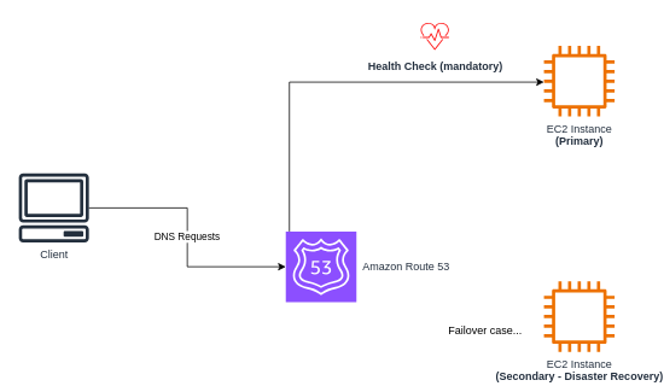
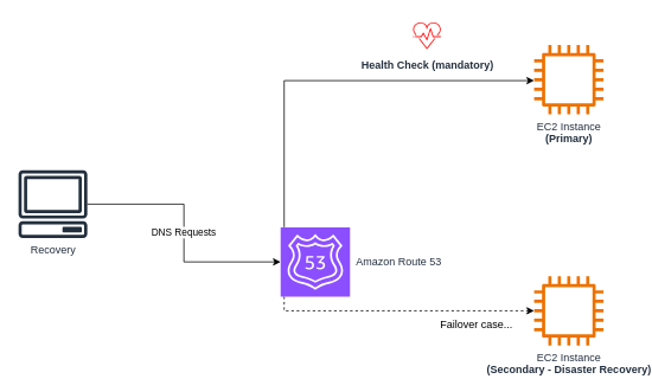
- <mxCell id="2" value="Client&lt;br&gt;" style="sketch=0;outlineConnect=0;fontColor=#232F3E;gradientColor=none;fillColor=#232F3D;strokeColor=none;dashed=0;verticalLabelPosition=bottom;verticalAlign=top;align=center;html=1;fontSize=12;fontStyle=0;aspect=fixed;pointerEvents=1;shape=mxgraph.aws4.client;" parent="1" vertex="1"><mxGeometry x="20" y="191" width="78" height="76" as="geometry" /></mxCell>
+ <mxCell id="2" value="Recovery&lt;br&gt;" style="sketch=0;outlineConnect=0;fontColor=#232F3E;gradientColor=none;fillColor=#232F3D;strokeColor=none;dashed=0;verticalLabelPosition=bottom;verticalAlign=top;align=center;html=1;fontSize=12;fontStyle=0;aspect=fixed;pointerEvents=1;shape=mxgraph.aws4.client;" parent="1" vertex="1"><mxGeometry x="20" y="191" width="78" height="76" as="geometry" /></mxCell>
+ <mxCell id="4" style="edgeStyle=orthogonalEdgeStyle;rounded=0;orthogonalLoop=1;jettySize=auto;html=1;dashed=1;" parent="1" source="5" target="9" edge="1"><mxGeometry relative="1" as="geometry"><Array as="points"><mxPoint x="319" y="349" /></Array></mxGeometry></mxCell>
